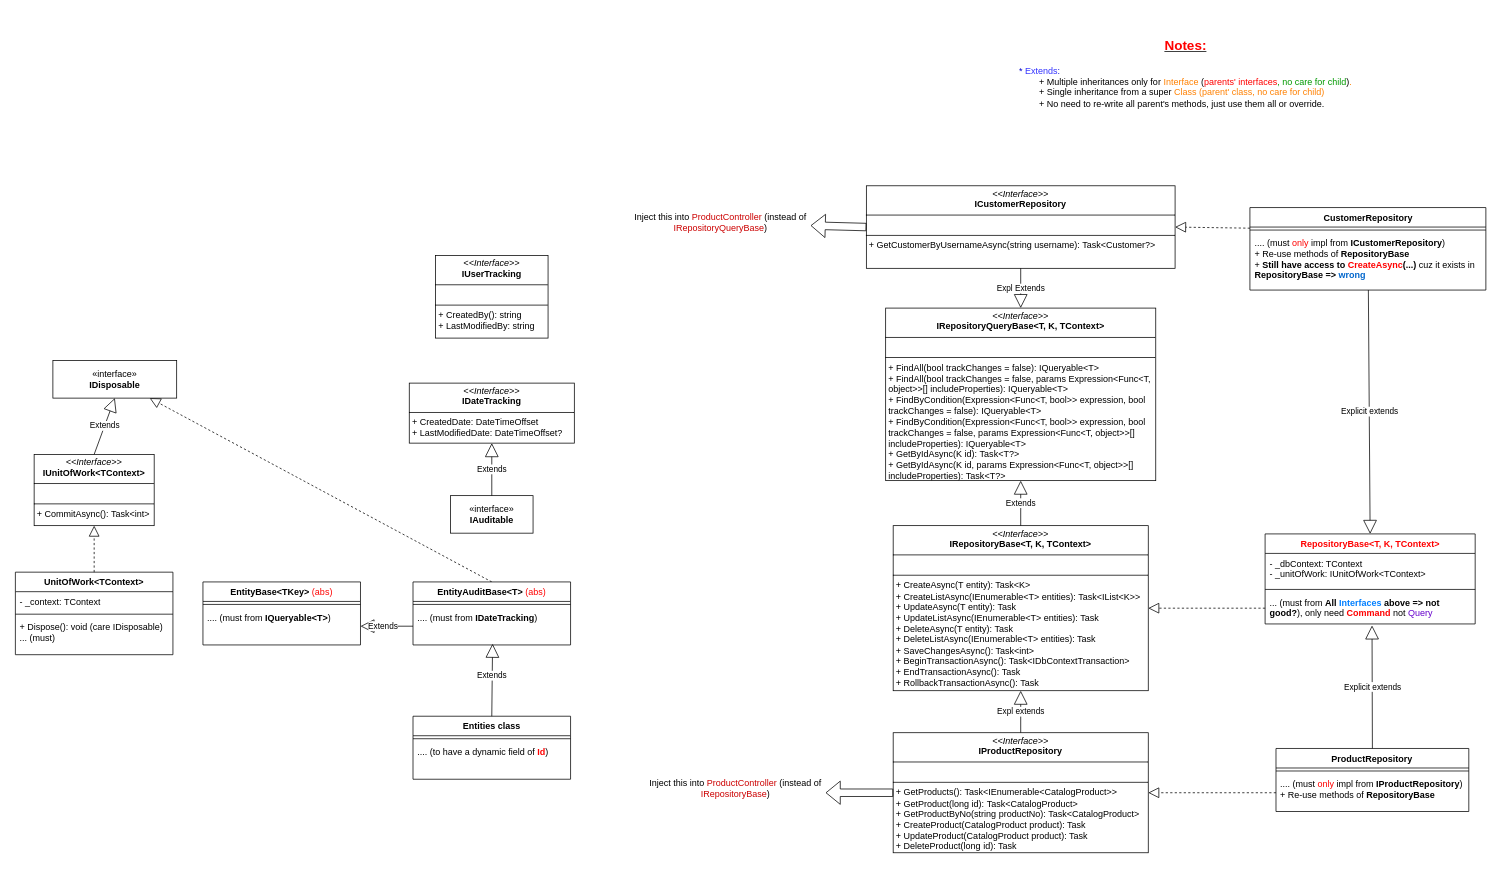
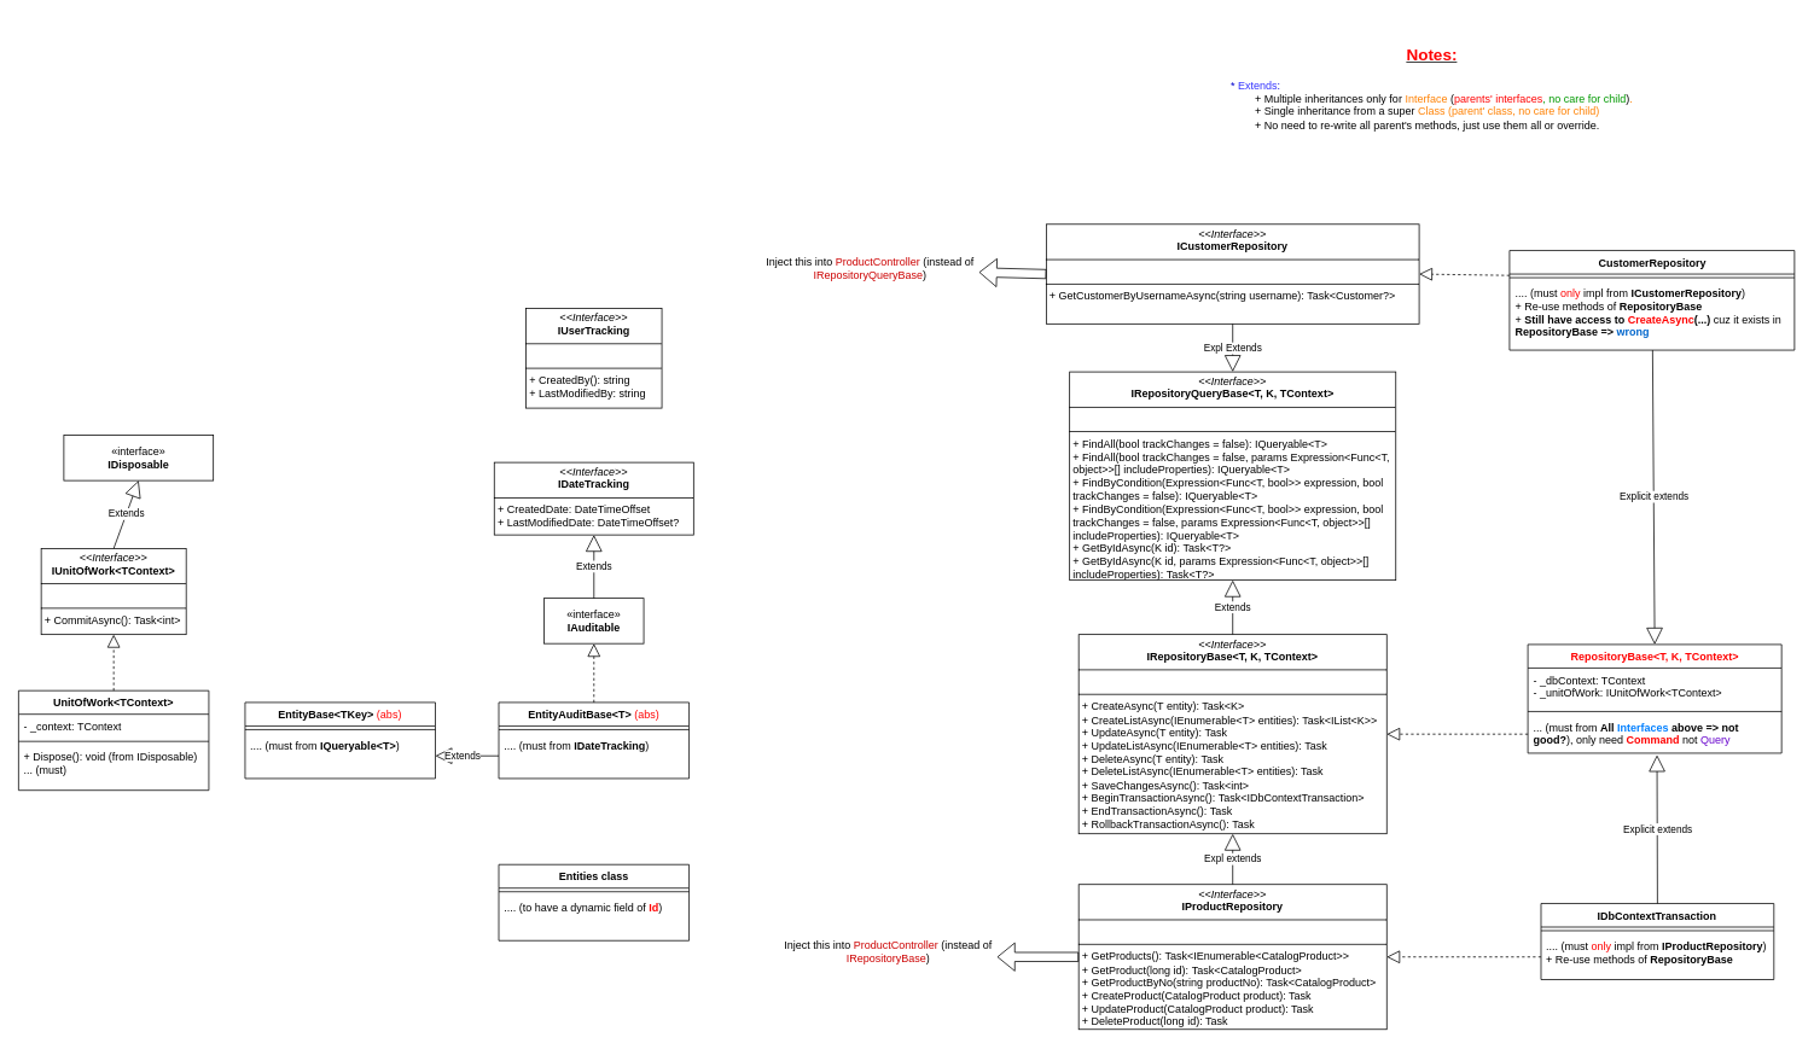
- <mxCell id="4" value="" style="endArrow=block;dashed=1;endFill=0;endSize=12;html=1;rounded=0;exitX=0.5;exitY=0;exitDx=0;exitDy=0;" parent="1" source="31" target="12" edge="1"><mxGeometry width="160" relative="1" as="geometry"><mxPoint x="310" y="790" as="sourcePoint" /><mxPoint x="470" y="790" as="targetPoint" /></mxGeometry></mxCell>
+ <mxCell id="4" value="" style="endArrow=block;dashed=1;endFill=0;endSize=12;html=1;rounded=0;entryX=0.5;entryY=1;entryDx=0;entryDy=0;exitX=0.5;exitY=0;exitDx=0;exitDy=0;" parent="1" source="31" target="3" edge="1"><mxGeometry width="160" relative="1" as="geometry"><mxPoint x="310" y="790" as="sourcePoint" /><mxPoint x="470" y="790" as="targetPoint" /></mxGeometry></mxCell>
- <mxCell id="10" value="+ Dispose(): void (care IDisposable)&lt;br&gt;... (must)" style="text;strokeColor=none;fillColor=none;align=left;verticalAlign=top;spacingLeft=4;spacingRight=4;overflow=hidden;rotatable=0;points=[[0,0.5],[1,0.5]];portConstraint=eastwest;whiteSpace=wrap;html=1;" parent="7" vertex="1"><mxGeometry y="60" width="210" height="50" as="geometry" /></mxCell>
+ <mxCell id="10" value="+ Dispose(): void (from IDisposable)&lt;br&gt;... (must)" style="text;strokeColor=none;fillColor=none;align=left;verticalAlign=top;spacingLeft=4;spacingRight=4;overflow=hidden;rotatable=0;points=[[0,0.5],[1,0.5]];portConstraint=eastwest;whiteSpace=wrap;html=1;" parent="7" vertex="1"><mxGeometry y="60" width="210" height="50" as="geometry" /></mxCell>
- <mxCell id="42" value="Extends" style="endArrow=block;endSize=16;endFill=0;html=1;rounded=0;entryX=0.505;entryY=0.969;entryDx=0;entryDy=0;exitX=0.5;exitY=0;exitDx=0;exitDy=0;entryPerimeter=0;" parent="1" source="39" target="33" edge="1"><mxGeometry x="0.111" width="160" relative="1" as="geometry"><mxPoint x="520" y="1010" as="sourcePoint" /><mxPoint x="450" y="1010" as="targetPoint" /><mxPoint x="-1" as="offset" /></mxGeometry></mxCell>
- <mxCell id="16" value="&lt;b&gt;ProductRepository&lt;/b&gt;" style="swimlane;fontStyle=1;align=center;verticalAlign=top;childLayout=stackLayout;horizontal=1;startSize=26;horizontalStack=0;resizeParent=1;resizeParentMax=0;resizeLast=0;collapsible=1;marginBottom=0;whiteSpace=wrap;html=1;" parent="1" vertex="1"><mxGeometry x="1700.25" y="997" width="257" height="84" as="geometry"><mxRectangle x="-315" y="870" width="150" height="30" as="alternateBounds" /></mxGeometry></mxCell>
+ <mxCell id="16" value="&lt;b&gt;IDbContextTransaction&lt;/b&gt;" style="swimlane;fontStyle=1;align=center;verticalAlign=top;childLayout=stackLayout;horizontal=1;startSize=26;horizontalStack=0;resizeParent=1;resizeParentMax=0;resizeLast=0;collapsible=1;marginBottom=0;whiteSpace=wrap;html=1;" parent="1" vertex="1"><mxGeometry x="1700.25" y="997" width="257" height="84" as="geometry"><mxRectangle x="-315" y="870" width="150" height="30" as="alternateBounds" /></mxGeometry></mxCell>
